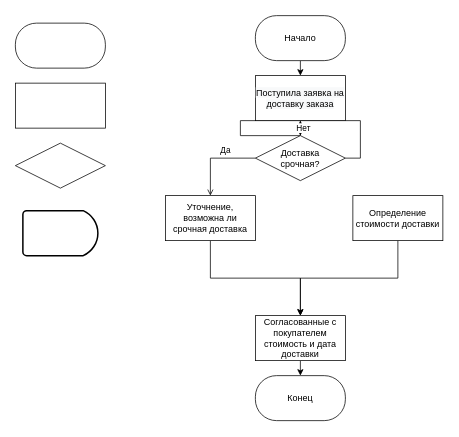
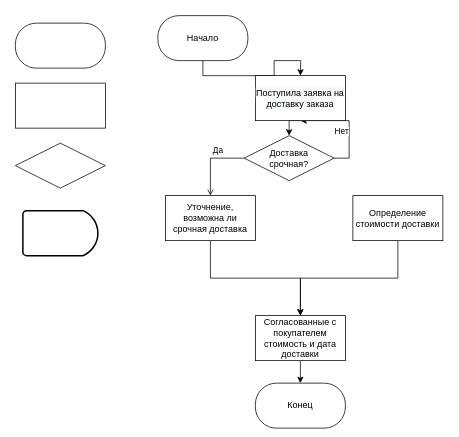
- <mxCell id="13" value="Начало" style="rounded=1;whiteSpace=wrap;html=1;arcSize=47;" vertex="1" parent="1"><mxGeometry x="340" y="20" width="120" height="60" as="geometry" /></mxCell>
+ <mxCell id="13" value="Начало" style="rounded=1;whiteSpace=wrap;html=1;arcSize=47;" vertex="1" parent="1"><mxGeometry x="210" y="20" width="120" height="60" as="geometry" /></mxCell>
- <mxCell id="16" value="Доставка &lt;br&gt;срочная?" style="rhombus;whiteSpace=wrap;html=1;" vertex="1" parent="1"><mxGeometry x="340" y="180" width="120" height="60" as="geometry" /></mxCell>
+ <mxCell id="16" value="Доставка &lt;br&gt;срочная?" style="rhombus;whiteSpace=wrap;html=1;" vertex="1" parent="1"><mxGeometry x="325" y="180" width="120" height="60" as="geometry" /></mxCell>
- <mxCell id="11" value="Конец" style="rounded=1;whiteSpace=wrap;html=1;arcSize=47;" vertex="1" parent="1"><mxGeometry x="340" y="500" width="120" height="60" as="geometry" /></mxCell>
+ <mxCell id="11" value="Конец" style="rounded=1;whiteSpace=wrap;html=1;arcSize=47;" vertex="1" parent="1"><mxGeometry x="340" y="510" width="120" height="60" as="geometry" /></mxCell>
